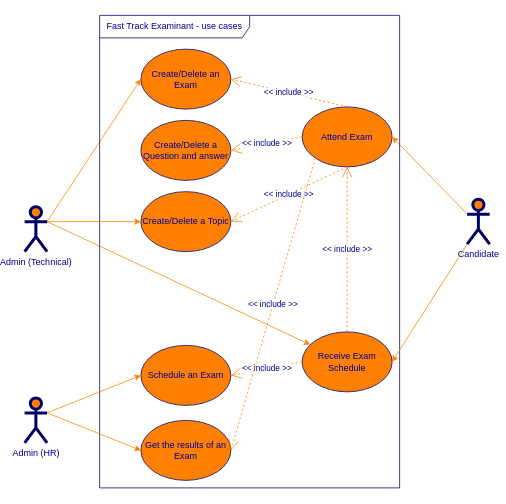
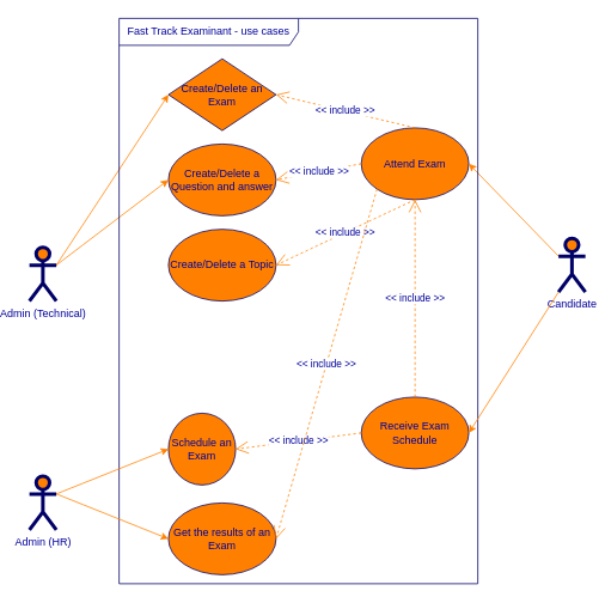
- <mxCell id="2" value="Create/Delete an Exam" style="ellipse;whiteSpace=wrap;html=1;fillColor=#FF8000;strokeColor=#000066;fontColor=#000099;" parent="1" vertex="1"><mxGeometry x="175" y="65" width="120" height="80" as="geometry" /></mxCell>
+ <mxCell id="2" value="Create/Delete an Exam" style="rhombus;whiteSpace=wrap;html=1;fillColor=#FF8000;strokeColor=#000066;fontColor=#000099;" parent="1" vertex="1"><mxGeometry x="175" y="65" width="120" height="80" as="geometry" /></mxCell>
- <mxCell id="16" style="edgeStyle=none;curved=1;html=1;exitX=1;exitY=0.333;exitPerimeter=0;entryX=0;entryY=0.5;jettySize=auto;orthogonalLoop=1;strokeColor=#FF8000;fontColor=#000099;exitDx=0;exitDy=0;entryDx=0;entryDy=0;" parent="1" source="7" target="15" edge="1"><mxGeometry relative="1" as="geometry"><mxPoint x="80" y="385" as="sourcePoint" /><mxPoint x="185" y="210" as="targetPoint" /></mxGeometry></mxCell>
- <mxCell id="6" style="edgeStyle=none;curved=1;html=1;exitX=1;exitY=0.333;exitPerimeter=0;jettySize=auto;orthogonalLoop=1;strokeColor=#FF8000;fontColor=#000099;" parent="1" source="7" target="21" edge="1"><mxGeometry relative="1" as="geometry" /></mxCell>
+ <mxCell id="6" style="edgeStyle=none;curved=1;html=1;exitX=1;exitY=0.333;exitPerimeter=0;entryX=0;entryY=0.5;jettySize=auto;orthogonalLoop=1;strokeColor=#FF8000;fontColor=#000099;" parent="1" source="7" target="3" edge="1"><mxGeometry relative="1" as="geometry" /></mxCell>
- <mxCell id="17" value="Schedule an Exam" style="ellipse;whiteSpace=wrap;html=1;fillColor=#FF8000;strokeColor=#000066;fontColor=#000099;" parent="1" vertex="1"><mxGeometry x="175" y="460" width="120" height="80" as="geometry" /></mxCell>
+ <mxCell id="17" value="Schedule an Exam" style="ellipse;whiteSpace=wrap;html=1;fillColor=#FF8000;strokeColor=#000066;fontColor=#000099;" parent="1" vertex="1"><mxGeometry x="175" y="460" width="75" height="80" as="geometry" /></mxCell>
